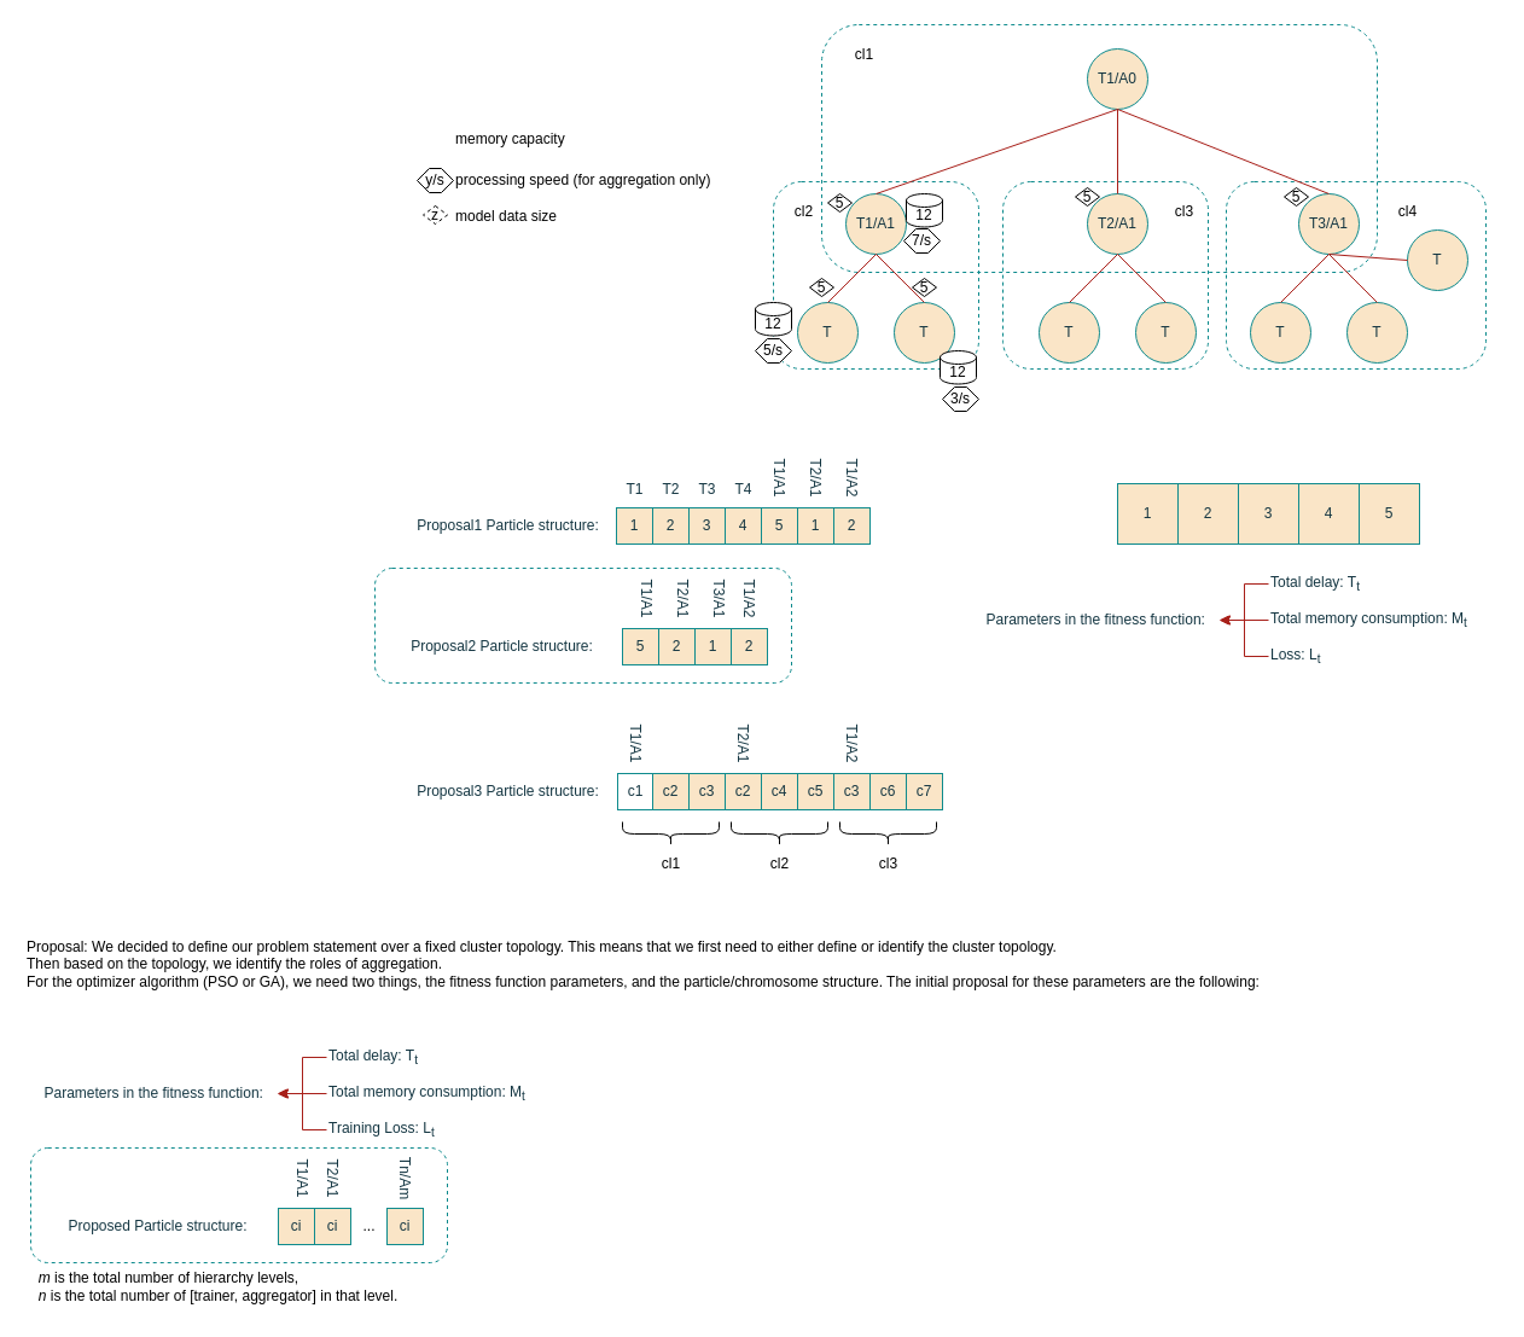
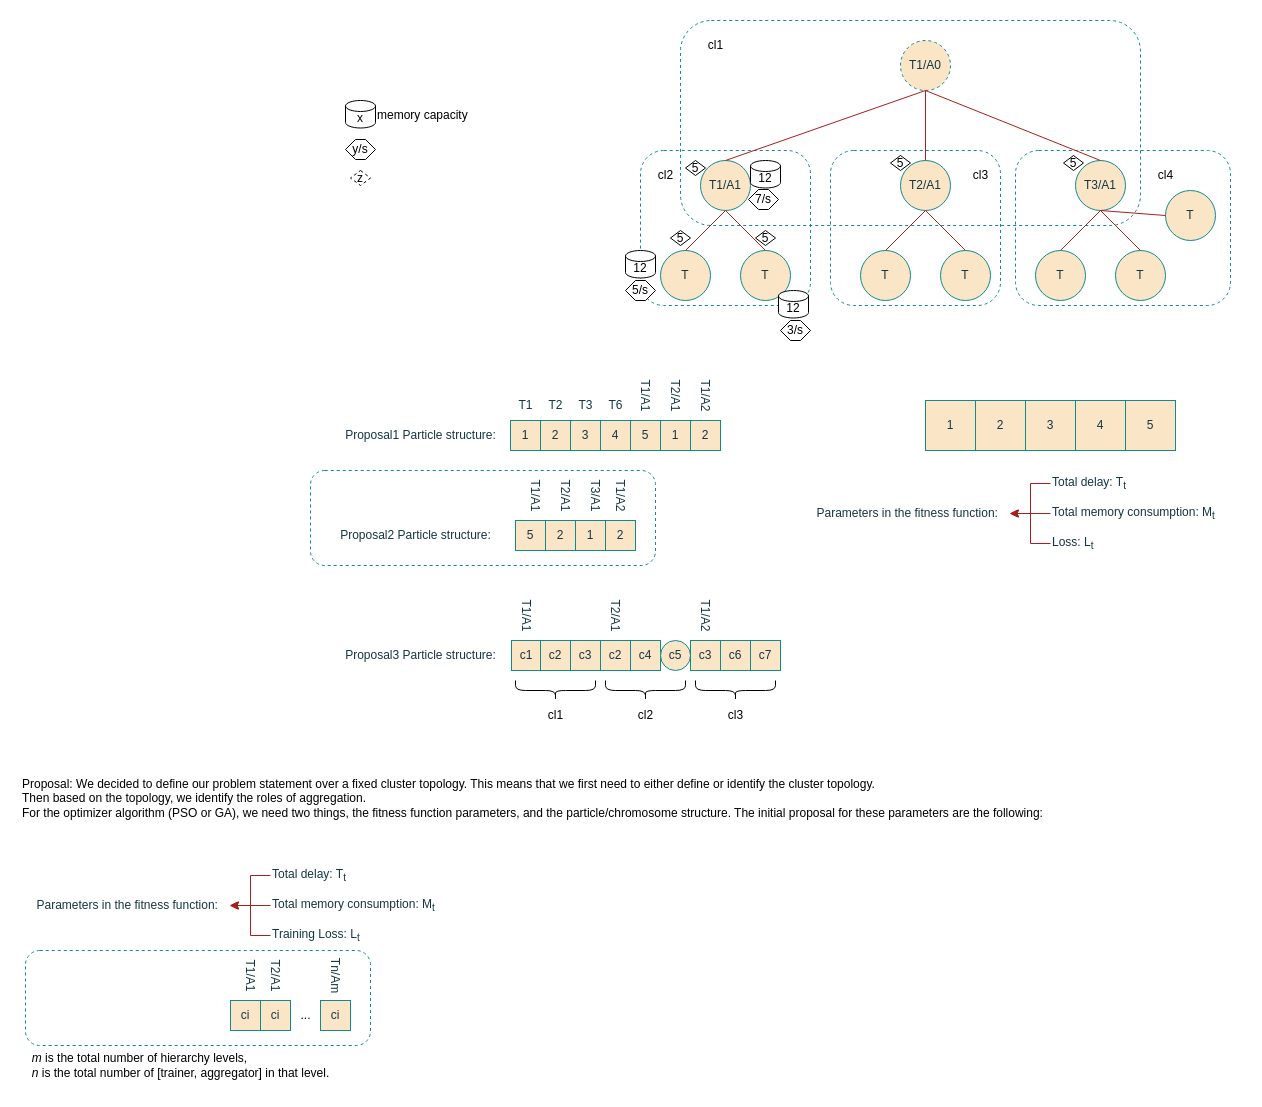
- <mxCell id="12" value="T1/A0" style="ellipse;whiteSpace=wrap;html=1;aspect=fixed;labelBackgroundColor=none;fillColor=#FAE5C7;strokeColor=#0F8B8D;fontColor=#143642;" parent="1" vertex="1"><mxGeometry x="900" width="50" height="50" as="geometry" y="40" /></mxCell>
+ <mxCell id="12" value="T1/A0" style="ellipse;whiteSpace=wrap;html=1;aspect=fixed;labelBackgroundColor=none;fillColor=#FAE5C7;strokeColor=#0F8B8D;fontColor=#143642;dashed=1;" parent="1" vertex="1"><mxGeometry x="900" width="50" height="50" as="geometry" y="40" /></mxCell>
+ <mxCell id="116" value="x" style="shape=cylinder3;whiteSpace=wrap;html=1;boundedLbl=1;backgroundOutline=1;size=5.499;" parent="1" vertex="1"><mxGeometry x="345" y="100" width="30" height="27.5" as="geometry" /></mxCell>
- <mxCell id="120" value="processing speed (for aggregation only)" style="text;html=1;align=left;verticalAlign=middle;resizable=0;points=[];autosize=1;strokeColor=none;fillColor=none;" parent="1" vertex="1"><mxGeometry x="375" y="134" width="230" height="30" as="geometry" /></mxCell>
- <mxCell id="121" value="model data size" style="text;html=1;align=left;verticalAlign=middle;resizable=0;points=[];autosize=1;strokeColor=none;fillColor=none;" parent="1" vertex="1"><mxGeometry x="375" y="164" width="110" height="30" as="geometry" /></mxCell>
- <mxCell id="34" value="T4" style="text;html=1;align=center;verticalAlign=middle;resizable=0;points=[];autosize=1;strokeColor=none;fillColor=none;fontColor=#143642;" parent="1" vertex="1"><mxGeometry x="595" y="390" width="40" height="30" as="geometry" /></mxCell>
+ <mxCell id="34" value="T6" style="text;html=1;align=center;verticalAlign=middle;resizable=0;points=[];autosize=1;strokeColor=none;fillColor=none;fontColor=#143642;" parent="1" vertex="1"><mxGeometry x="595" y="390" width="40" height="30" as="geometry" /></mxCell>
- <mxCell id="53" value="c1" style="whiteSpace=wrap;html=1;aspect=fixed;strokeColor=#0F8B8D;fontColor=#143642;fillColor=#ffffff;" parent="1" vertex="1"><mxGeometry x="511" y="640" width="30" height="30" as="geometry" /></mxCell>
+ <mxCell id="53" value="c1" style="whiteSpace=wrap;html=1;aspect=fixed;strokeColor=#0F8B8D;fontColor=#143642;fillColor=#FAE5C7;" parent="1" vertex="1"><mxGeometry x="511" y="640" width="30" height="30" as="geometry" /></mxCell>
- <mxCell id="58" value="c5" style="whiteSpace=wrap;html=1;aspect=fixed;strokeColor=#0F8B8D;fontColor=#143642;fillColor=#FAE5C7;" parent="1" vertex="1"><mxGeometry x="660" y="640" width="30" height="30" as="geometry" /></mxCell>
+ <mxCell id="58" value="c5" style="ellipse;whiteSpace=wrap;html=1;aspect=fixed;strokeColor=#0F8B8D;fontColor=#143642;fillColor=#FAE5C7;" parent="1" vertex="1"><mxGeometry x="660" y="640" width="30" height="30" as="geometry" /></mxCell>
- <mxCell id="98" value="Proposed Particle structure:" style="text;html=1;align=center;verticalAlign=middle;resizable=0;points=[];autosize=1;strokeColor=none;fillColor=none;fontColor=#143642;" parent="1" vertex="1"><mxGeometry x="45" y="1000" width="170" height="30" as="geometry" /></mxCell>
